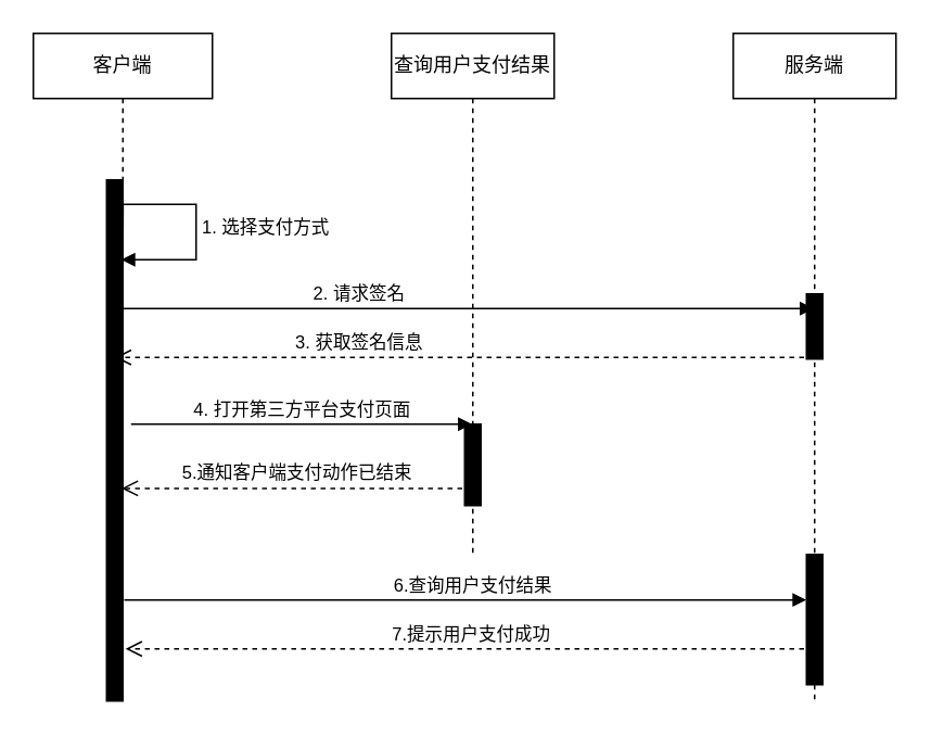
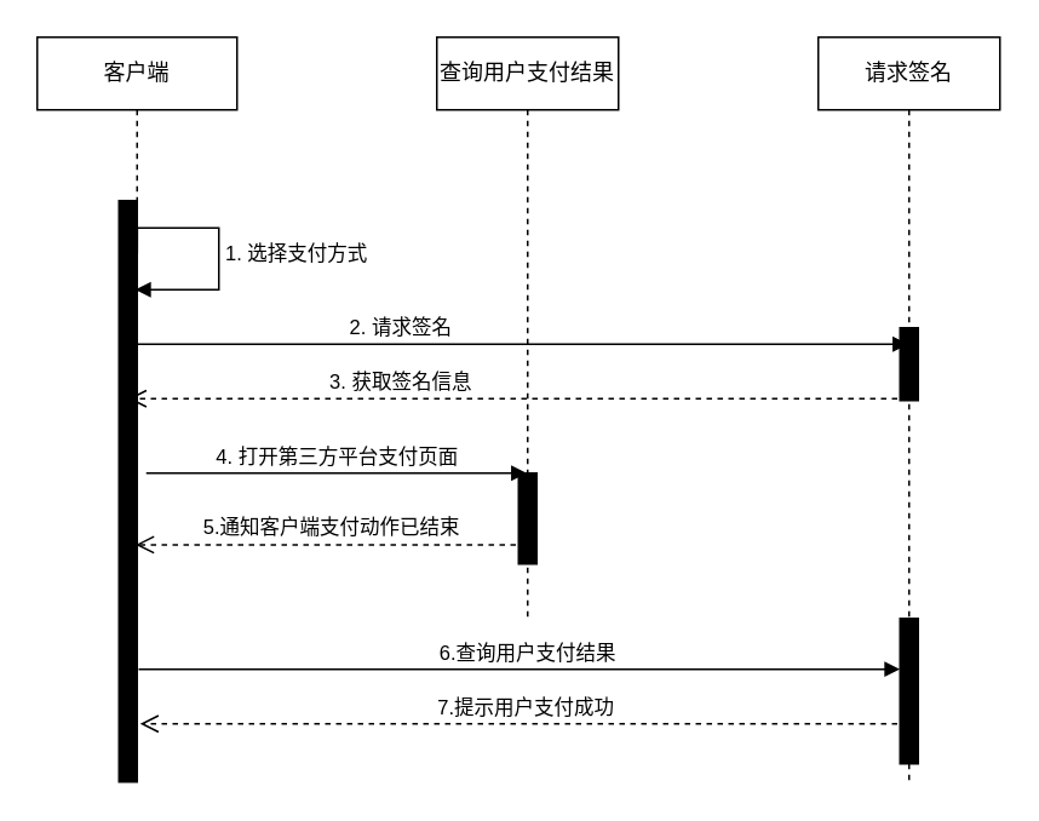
- <mxCell id="4" value="服务端" style="shape=umlLifeline;perimeter=lifelinePerimeter;whiteSpace=wrap;html=1;container=1;collapsible=0;recursiveResize=0;outlineConnect=0;" vertex="1" parent="1"><mxGeometry x="450" y="20" width="100" height="410" as="geometry" /></mxCell>
+ <mxCell id="4" value="请求签名" style="shape=umlLifeline;perimeter=lifelinePerimeter;whiteSpace=wrap;html=1;container=1;collapsible=0;recursiveResize=0;outlineConnect=0;" vertex="1" parent="1"><mxGeometry x="450" y="20" width="100" height="410" as="geometry" /></mxCell>
